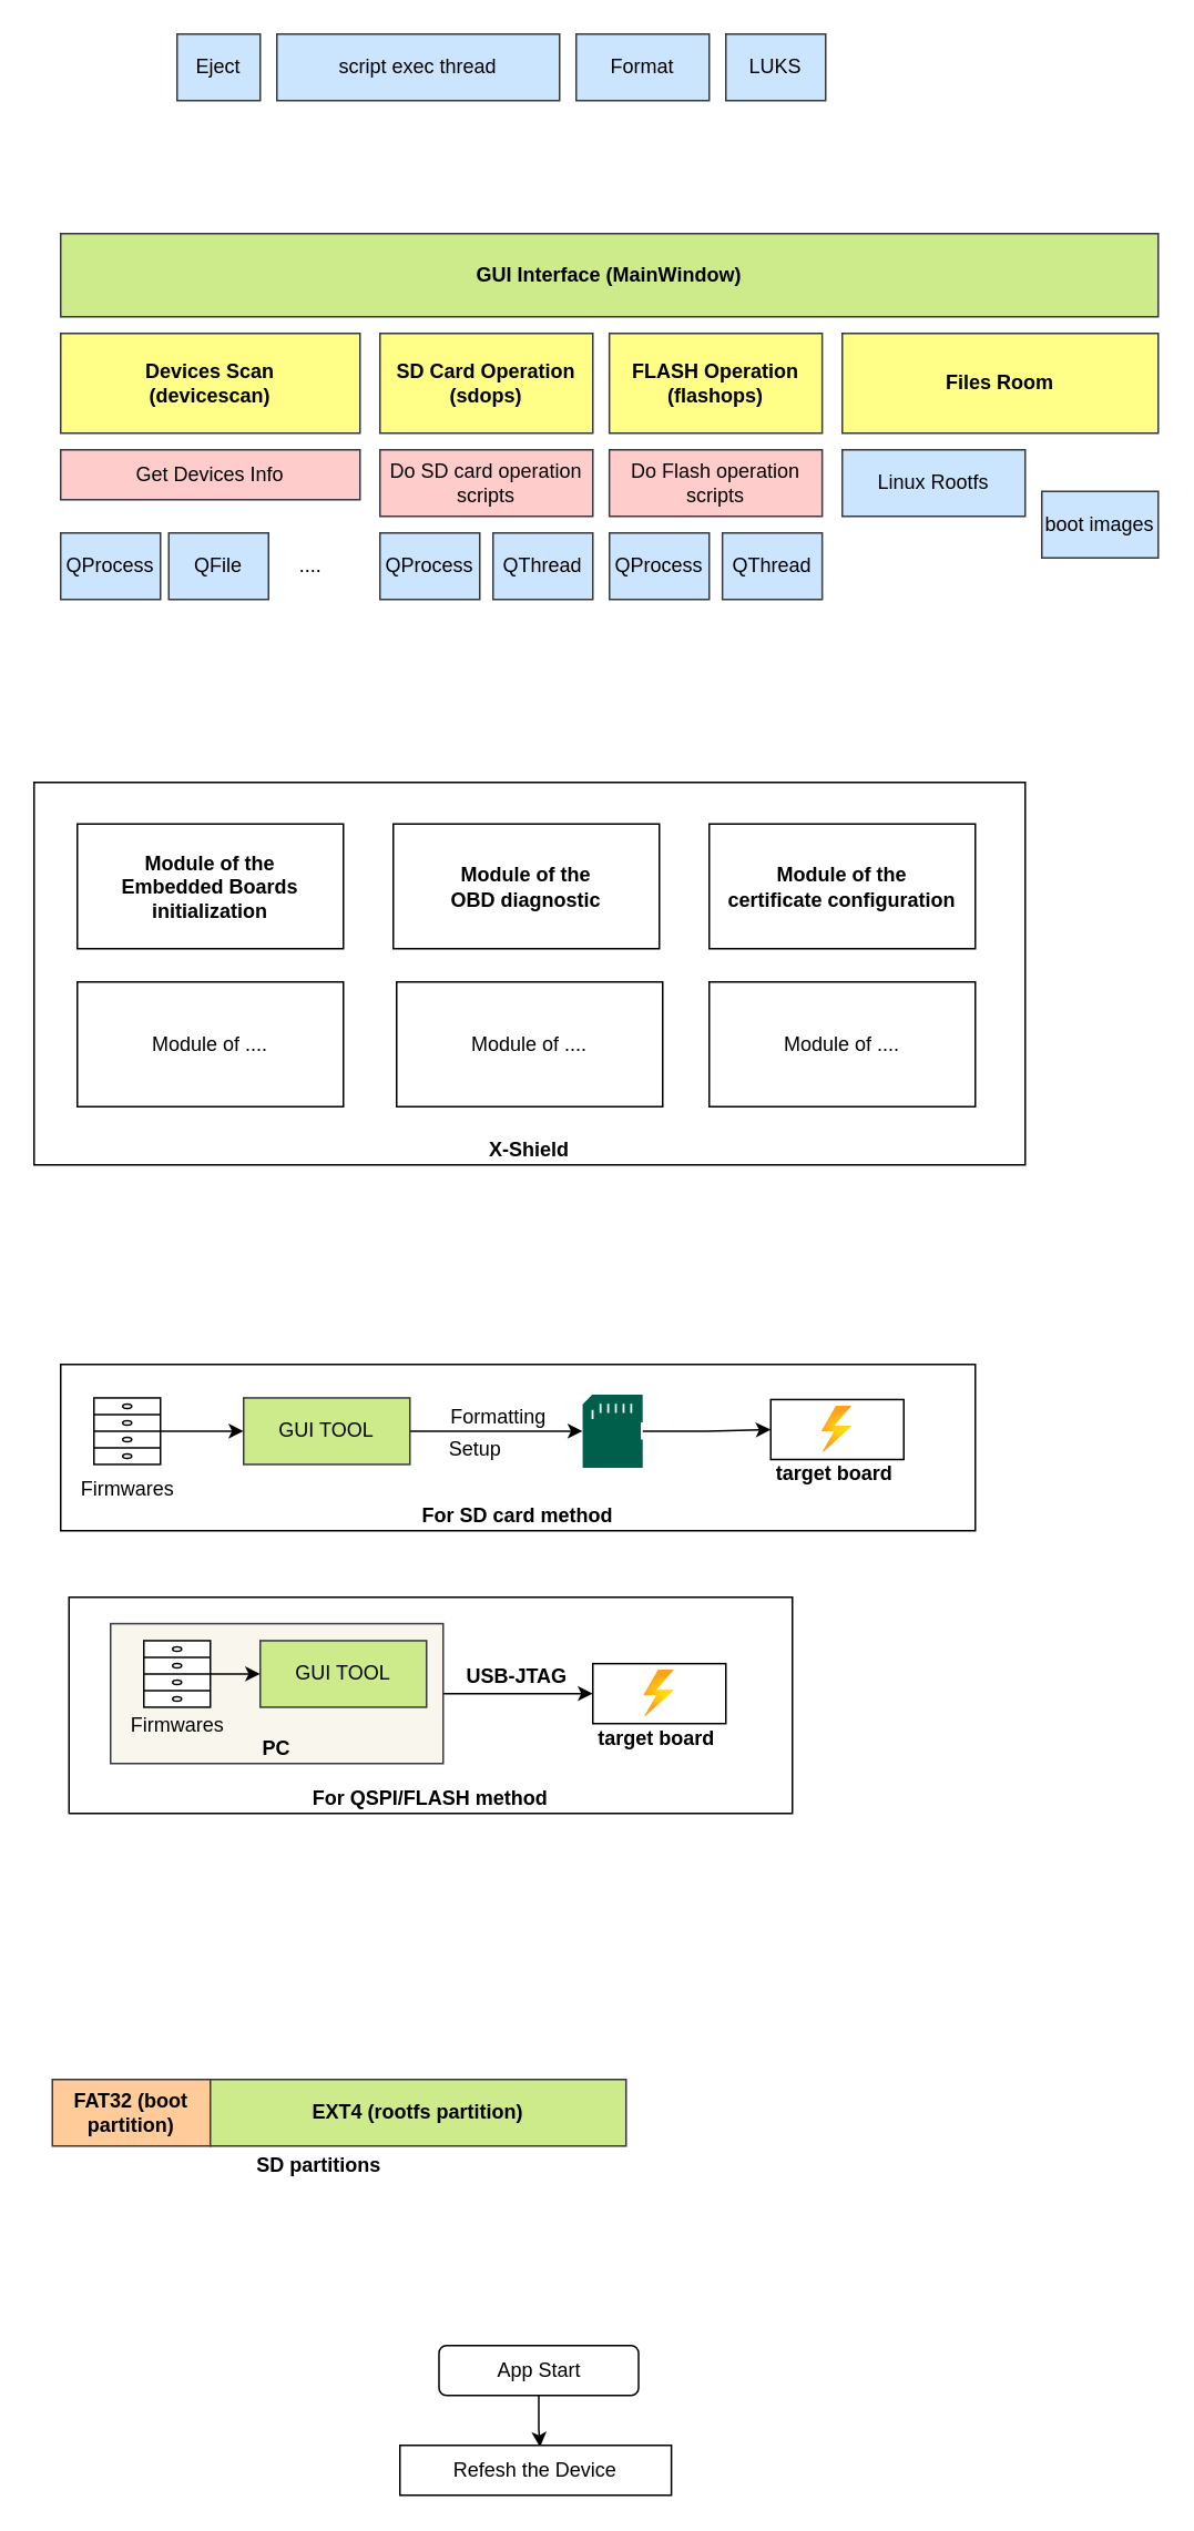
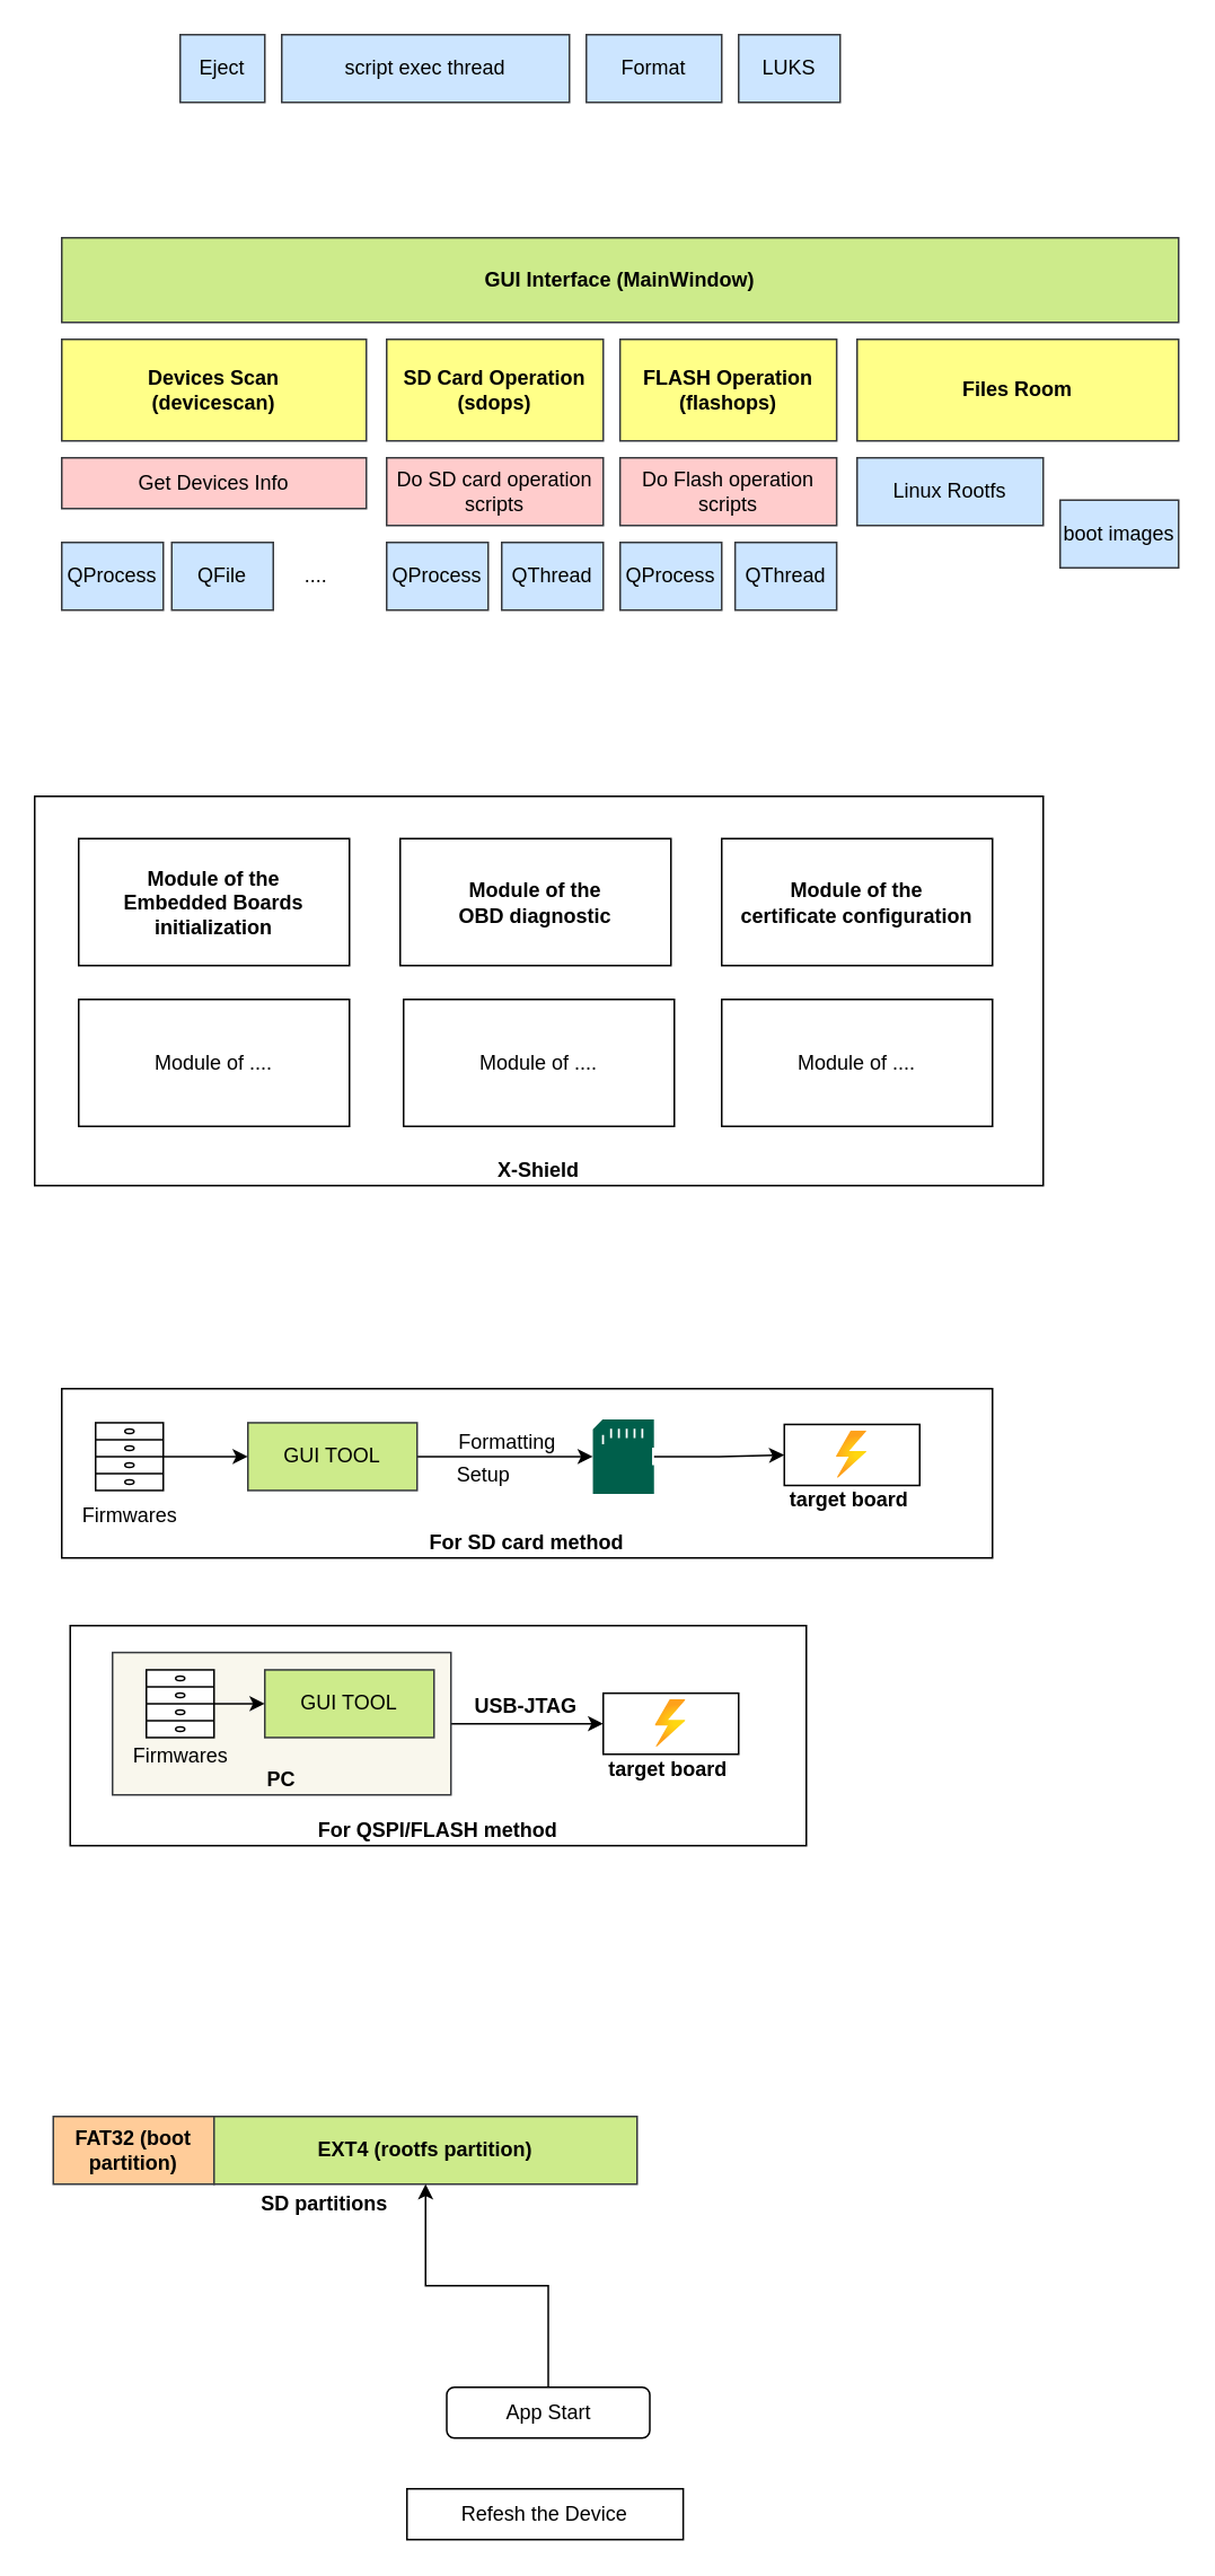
- <mxCell id="57" style="edgeStyle=orthogonalEdgeStyle;rounded=0;orthogonalLoop=1;jettySize=auto;html=1;entryX=0.516;entryY=0.032;entryDx=0;entryDy=0;entryPerimeter=0;" edge="1" parent="1" source="58" target="59"><mxGeometry relative="1" as="geometry" /></mxCell>
+ <mxCell id="57" style="edgeStyle=orthogonalEdgeStyle;rounded=0;orthogonalLoop=1;jettySize=auto;html=1;" edge="1" parent="1" source="58" target="38"><mxGeometry relative="1" as="geometry" /></mxCell>
